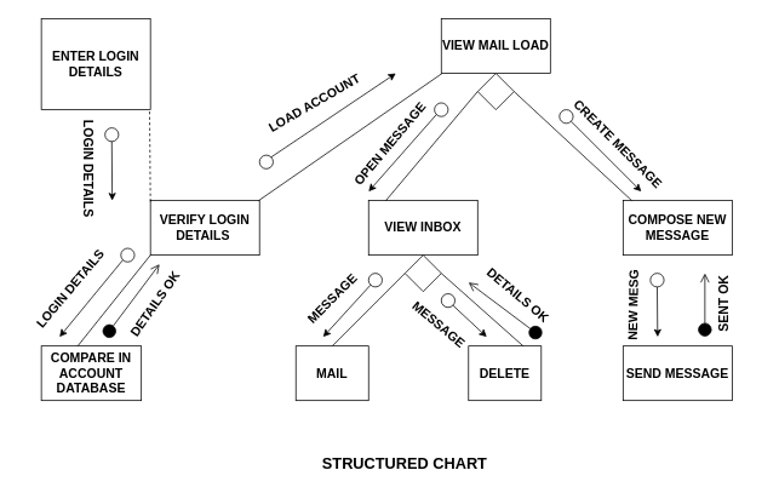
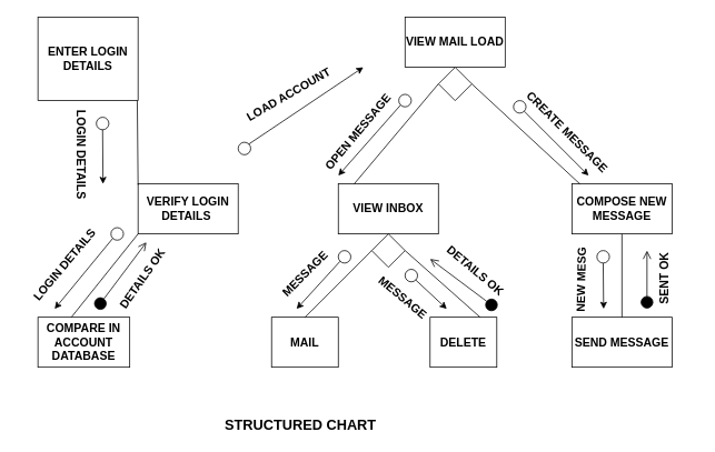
- <mxCell id="12" value="" style="endArrow=none;html=1;entryX=0.008;entryY=1;entryDx=0;entryDy=0;entryPerimeter=0;exitX=0.992;exitY=0;exitDx=0;exitDy=0;exitPerimeter=0;" parent="1" source="4" target="3" edge="1"><mxGeometry width="50" height="50" relative="1" as="geometry"><mxPoint x="216.04" y="231.02" as="sourcePoint" /><mxPoint x="174.04" y="94.98" as="targetPoint" /></mxGeometry></mxCell>
- <mxCell id="11" value="" style="endArrow=none;html=1;entryX=0.992;entryY=1;entryDx=0;entryDy=0;entryPerimeter=0;exitX=0;exitY=0.017;exitDx=0;exitDy=0;exitPerimeter=0;dashed=1;" parent="1" source="4" target="2" edge="1"><mxGeometry width="50" height="50" relative="1" as="geometry"><mxPoint x="45" y="510" as="sourcePoint" /><mxPoint x="95" y="460" as="targetPoint" /></mxGeometry></mxCell>
+ <mxCell id="11" value="" style="endArrow=none;html=1;entryX=0.992;entryY=1;entryDx=0;entryDy=0;entryPerimeter=0;exitX=0;exitY=0.017;exitDx=0;exitDy=0;exitPerimeter=0;" parent="1" source="4" target="2" edge="1"><mxGeometry width="50" height="50" relative="1" as="geometry"><mxPoint x="45" y="510" as="sourcePoint" /><mxPoint x="95" y="460" as="targetPoint" /></mxGeometry></mxCell>
+ <mxCell id="14" value="" style="endArrow=none;html=1;entryX=0.5;entryY=1;entryDx=0;entryDy=0;exitX=0.5;exitY=0;exitDx=0;exitDy=0;" parent="1" source="10" target="6" edge="1"><mxGeometry width="50" height="50" relative="1" as="geometry"><mxPoint x="45" y="510" as="sourcePoint" /><mxPoint x="95" y="460" as="targetPoint" /></mxGeometry></mxCell>
- <mxCell id="51" value="&lt;font style=&quot;font-size: 17px&quot;&gt;&lt;b&gt;STRUCTURED CHART&lt;/b&gt;&lt;/font&gt;" style="text;html=1;strokeColor=none;fillColor=none;align=center;verticalAlign=middle;whiteSpace=wrap;rounded=0;" parent="1" vertex="1"><mxGeometry x="330" y="500" width="230" height="20" as="geometry" /></mxCell>
+ <mxCell id="51" value="&lt;font style=&quot;font-size: 17px&quot;&gt;&lt;b&gt;STRUCTURED CHART&lt;/b&gt;&lt;/font&gt;" style="text;html=1;strokeColor=none;fillColor=none;align=center;verticalAlign=middle;whiteSpace=wrap;rounded=0;" parent="1" vertex="1"><mxGeometry x="245" y="500" width="230" height="20" as="geometry" /></mxCell>
